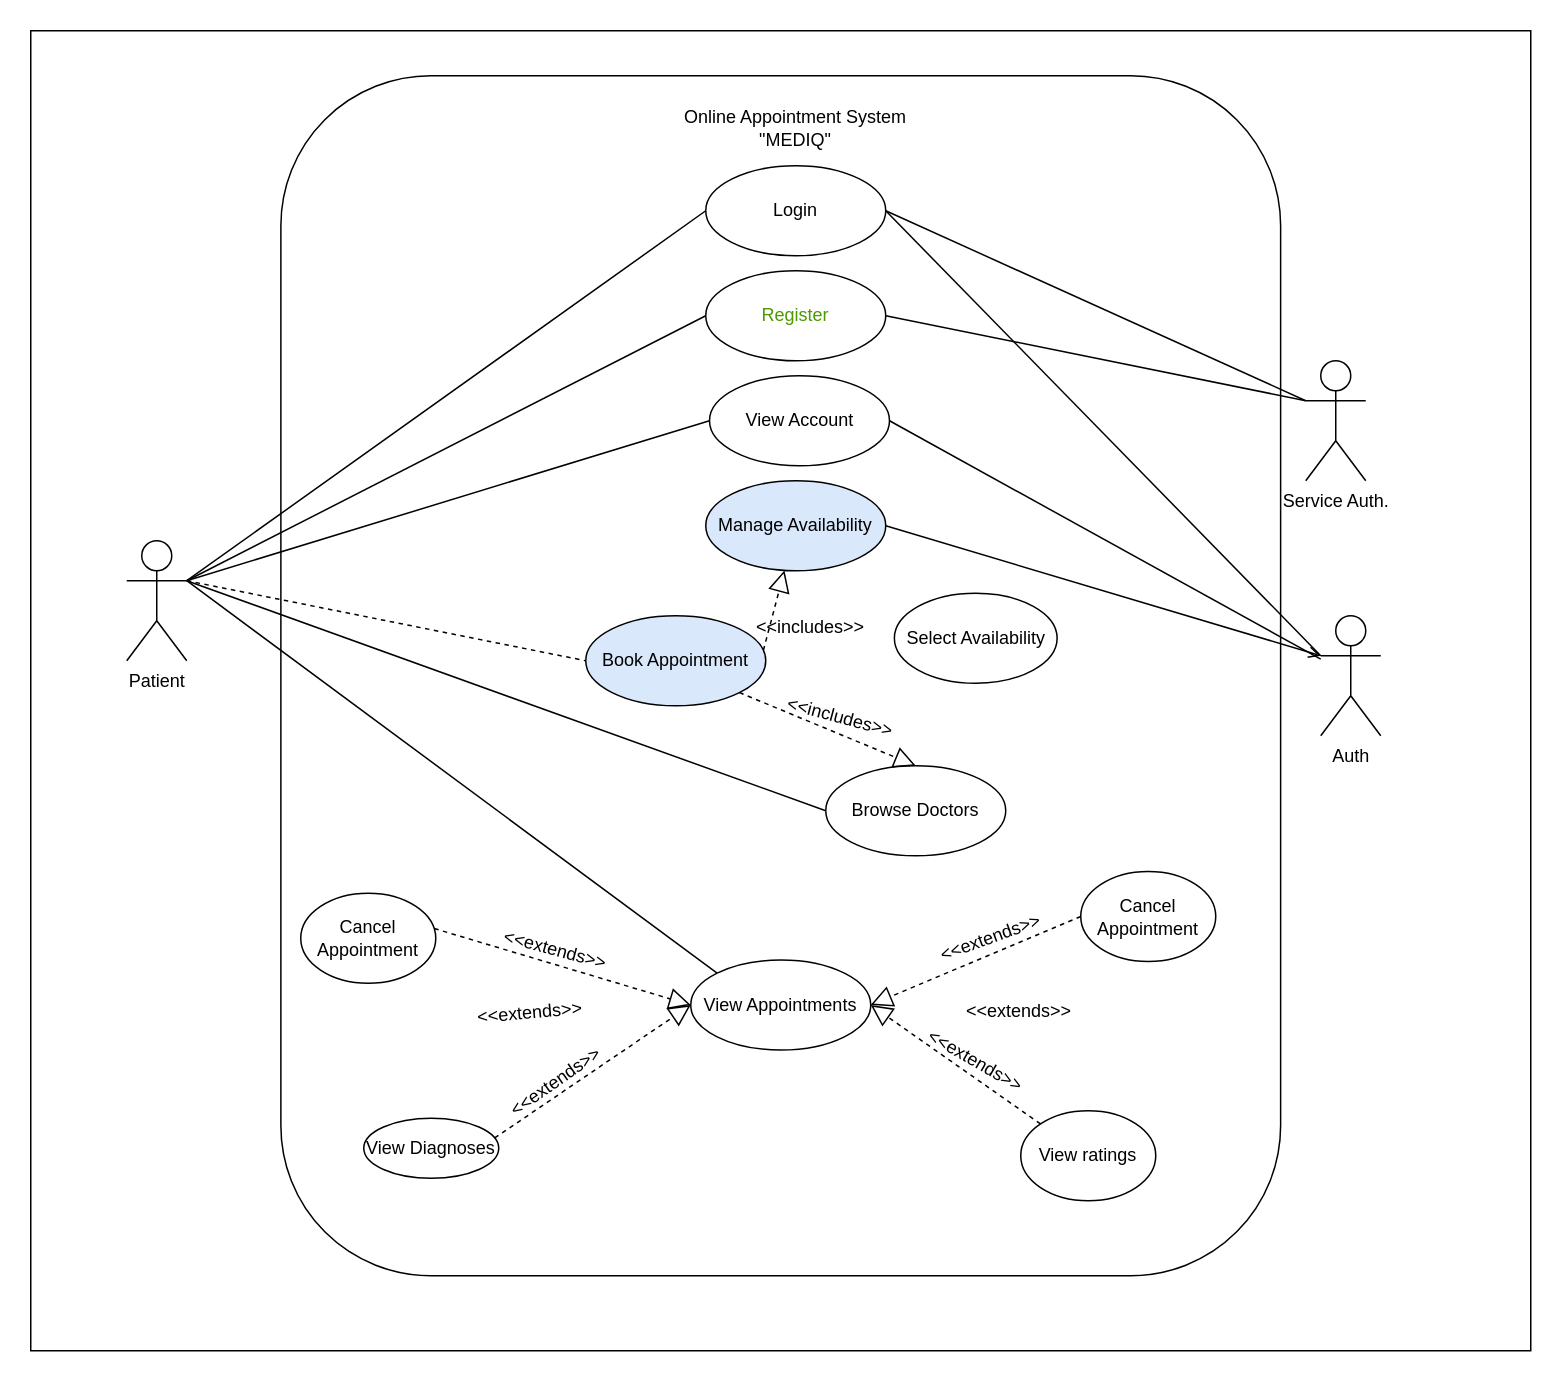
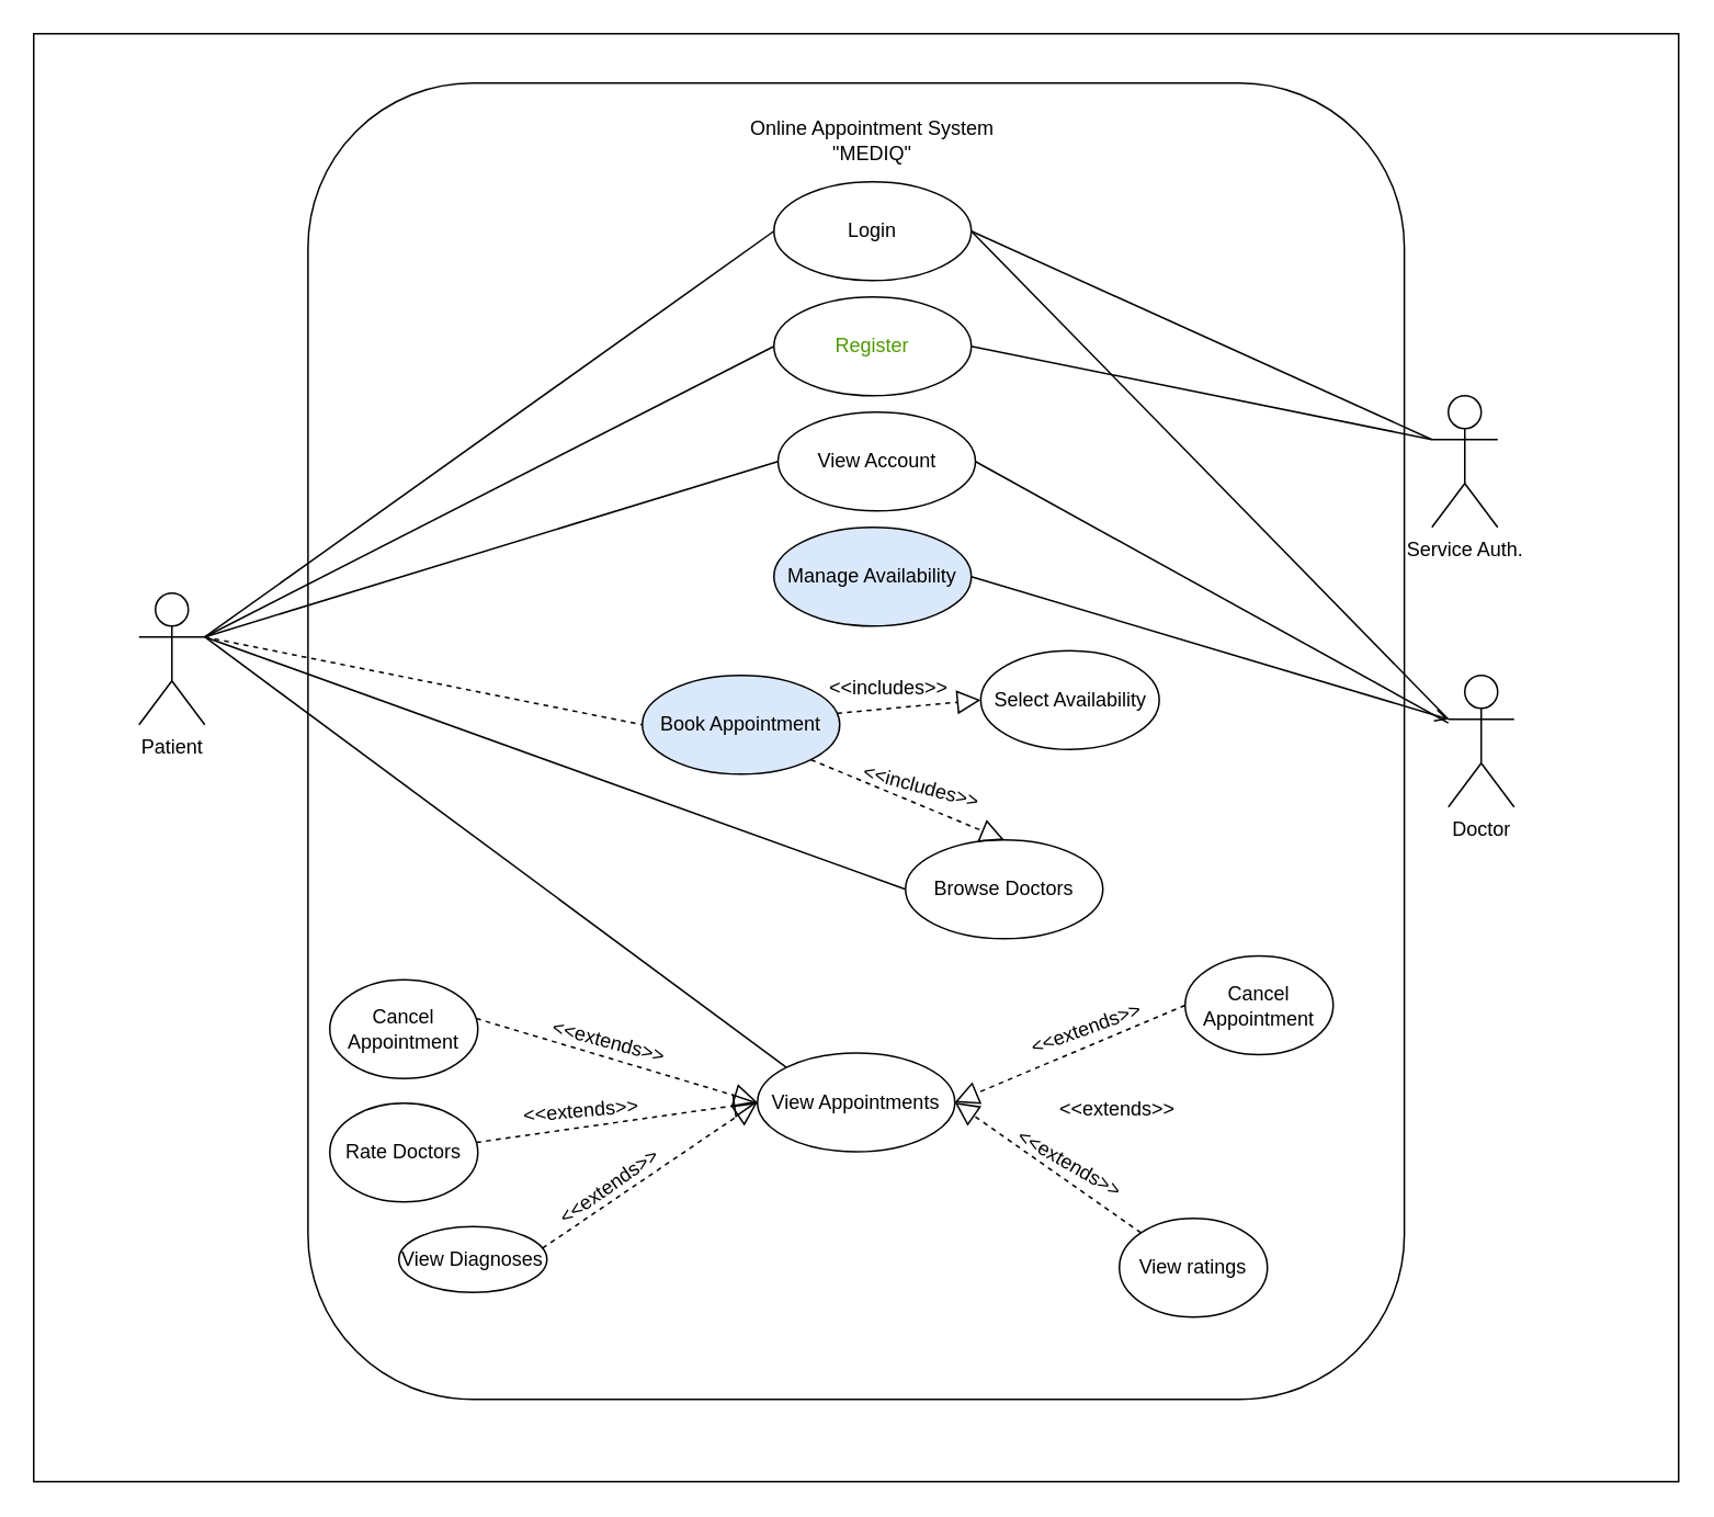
- <mxCell id="26" value="" style="endArrow=block;dashed=1;endFill=0;endSize=12;html=1;rounded=0;exitX=0.987;exitY=0.384;exitDx=0;exitDy=0;exitPerimeter=0;" edge="1" parent="1" source="24" target="11"><mxGeometry width="160" relative="1" as="geometry"><mxPoint x="530" y="390" as="sourcePoint" /><mxPoint x="380" y="430" as="targetPoint" /></mxGeometry></mxCell>
+ <mxCell id="26" value="" style="endArrow=block;dashed=1;endFill=0;endSize=12;html=1;rounded=0;exitX=0.987;exitY=0.384;exitDx=0;exitDy=0;entryX=0;entryY=0.5;entryDx=0;entryDy=0;exitPerimeter=0;" edge="1" parent="1" source="24" target="22"><mxGeometry width="160" relative="1" as="geometry"><mxPoint x="530" y="390" as="sourcePoint" /><mxPoint x="380" y="430" as="targetPoint" /></mxGeometry></mxCell>
- <mxCell id="4" value="Auth" style="shape=umlActor;verticalLabelPosition=bottom;verticalAlign=top;html=1;outlineConnect=0;" vertex="1" parent="1"><mxGeometry x="880" y="410" width="40" height="80" as="geometry" /></mxCell>
+ <mxCell id="4" value="Doctor" style="shape=umlActor;verticalLabelPosition=bottom;verticalAlign=top;html=1;outlineConnect=0;" vertex="1" parent="1"><mxGeometry x="880" y="410" width="40" height="80" as="geometry" /></mxCell>
+ <mxCell id="36" value="" style="endArrow=block;dashed=1;endFill=0;endSize=12;html=1;rounded=0;entryX=0;entryY=0.5;entryDx=0;entryDy=0;" edge="1" parent="1" source="35" target="10"><mxGeometry width="160" relative="1" as="geometry"><mxPoint x="299" y="629" as="sourcePoint" /><mxPoint x="490" y="635" as="targetPoint" /></mxGeometry></mxCell>
+ <mxCell id="35" value="Rate Doctors" style="ellipse;whiteSpace=wrap;html=1;" vertex="1" parent="1"><mxGeometry x="200" y="670" width="90" height="60" as="geometry" /></mxCell>
